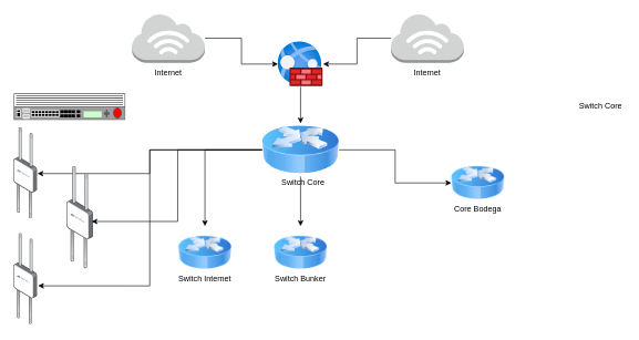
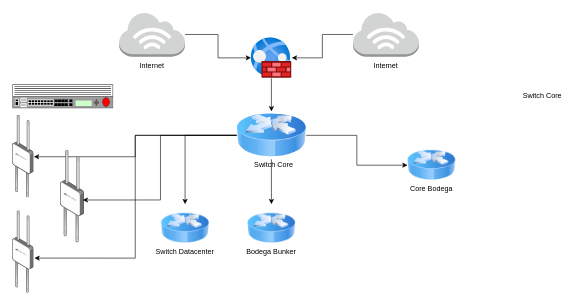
- <mxCell id="17" value="Switch Internet" style="text;html=1;strokeColor=none;fillColor=none;align=center;verticalAlign=middle;whiteSpace=wrap;rounded=0;" vertex="1" parent="1"><mxGeometry x="258" y="405" width="100" height="30" as="geometry" /></mxCell>
+ <mxCell id="17" value="Switch Datacenter" style="text;html=1;strokeColor=none;fillColor=none;align=center;verticalAlign=middle;whiteSpace=wrap;rounded=0;" vertex="1" parent="1"><mxGeometry x="258" y="405" width="100" height="30" as="geometry" /></mxCell>
- <mxCell id="22" value="Switch Bunker" style="text;html=1;strokeColor=none;fillColor=none;align=center;verticalAlign=middle;whiteSpace=wrap;rounded=0;" vertex="1" parent="1"><mxGeometry x="408" y="405" width="88" height="30" as="geometry" /></mxCell>
+ <mxCell id="22" value="Bodega Bunker" style="text;html=1;strokeColor=none;fillColor=none;align=center;verticalAlign=middle;whiteSpace=wrap;rounded=0;" vertex="1" parent="1"><mxGeometry x="408" y="405" width="88" height="30" as="geometry" /></mxCell>
